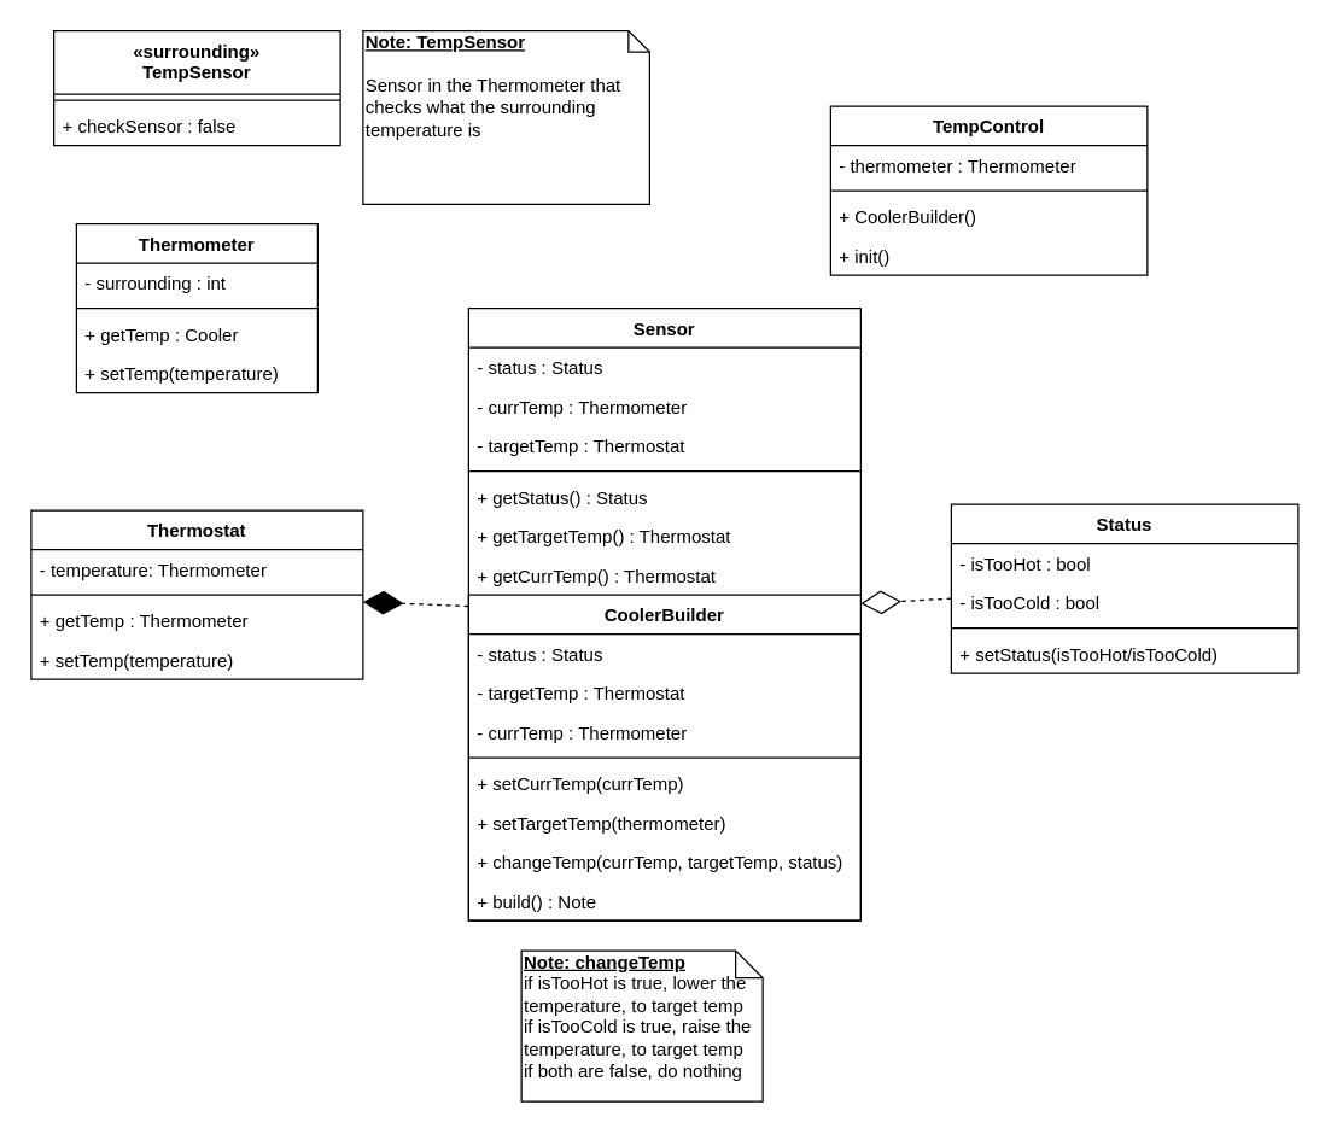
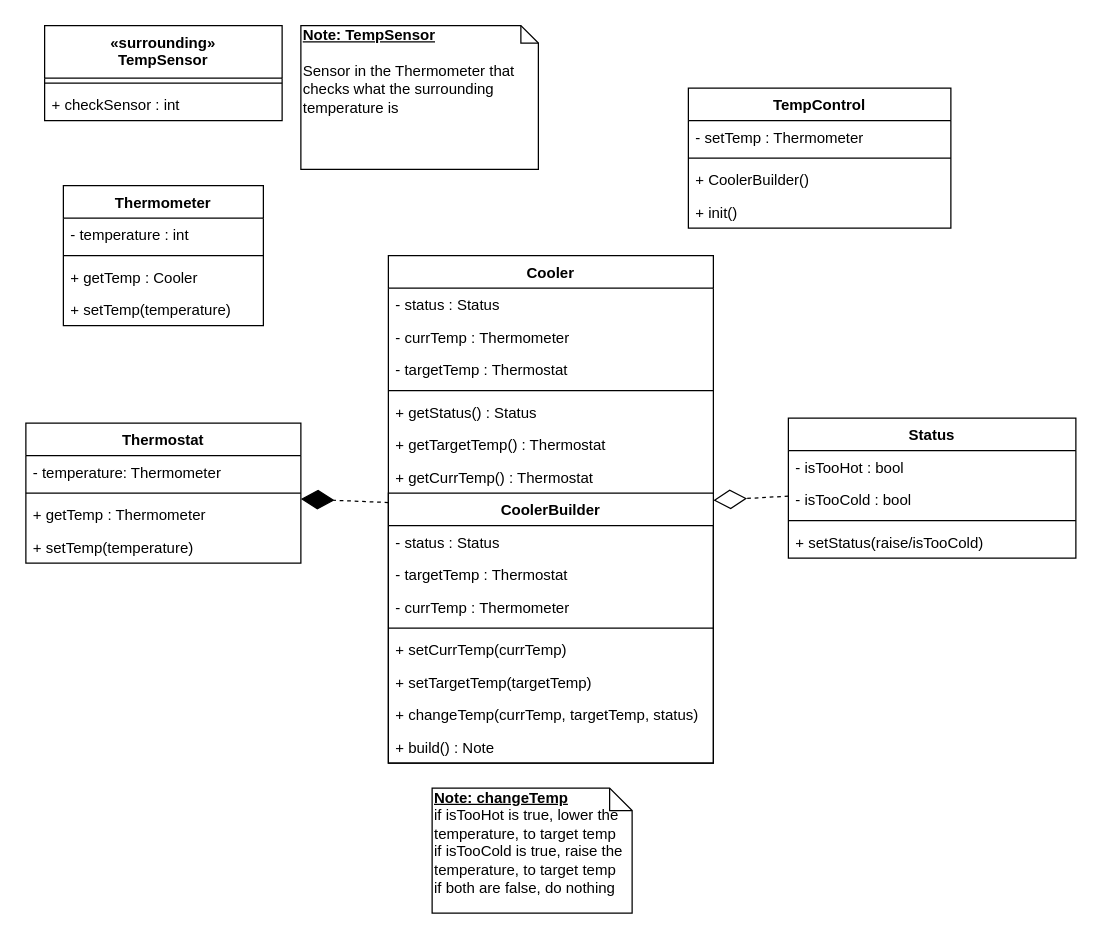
- <mxCell id="39" value="+ checkSensor : false" style="text;strokeColor=none;fillColor=none;align=left;verticalAlign=top;spacingLeft=4;spacingRight=4;overflow=hidden;rotatable=0;points=[[0,0.5],[1,0.5]];portConstraint=eastwest;" vertex="1" parent="37"><mxGeometry y="50" width="190" height="26" as="geometry" /></mxCell>
+ <mxCell id="39" value="+ checkSensor : int" style="text;strokeColor=none;fillColor=none;align=left;verticalAlign=top;spacingLeft=4;spacingRight=4;overflow=hidden;rotatable=0;points=[[0,0.5],[1,0.5]];portConstraint=eastwest;" vertex="1" parent="37"><mxGeometry y="50" width="190" height="26" as="geometry" /></mxCell>
- <mxCell id="42" value="- thermometer : Thermometer" style="text;strokeColor=none;fillColor=none;align=left;verticalAlign=top;spacingLeft=4;spacingRight=4;overflow=hidden;rotatable=0;points=[[0,0.5],[1,0.5]];portConstraint=eastwest;" vertex="1" parent="41"><mxGeometry y="26" width="210" height="26" as="geometry" /></mxCell>
+ <mxCell id="42" value="- setTemp : Thermometer" style="text;strokeColor=none;fillColor=none;align=left;verticalAlign=top;spacingLeft=4;spacingRight=4;overflow=hidden;rotatable=0;points=[[0,0.5],[1,0.5]];portConstraint=eastwest;" vertex="1" parent="41"><mxGeometry y="26" width="210" height="26" as="geometry" /></mxCell>
- <mxCell id="33" value="- surrounding : int" style="text;strokeColor=none;fillColor=none;align=left;verticalAlign=top;spacingLeft=4;spacingRight=4;overflow=hidden;rotatable=0;points=[[0,0.5],[1,0.5]];portConstraint=eastwest;" vertex="1" parent="32"><mxGeometry y="26" width="160" height="26" as="geometry" /></mxCell>
+ <mxCell id="33" value="- temperature : int" style="text;strokeColor=none;fillColor=none;align=left;verticalAlign=top;spacingLeft=4;spacingRight=4;overflow=hidden;rotatable=0;points=[[0,0.5],[1,0.5]];portConstraint=eastwest;" vertex="1" parent="32"><mxGeometry y="26" width="160" height="26" as="geometry" /></mxCell>
- <mxCell id="2" value="Sensor" style="swimlane;fontStyle=1;align=center;verticalAlign=top;childLayout=stackLayout;horizontal=1;startSize=26;horizontalStack=0;resizeParent=1;resizeParentMax=0;resizeLast=0;collapsible=1;marginBottom=0;" vertex="1" parent="1"><mxGeometry x="310" y="204" width="260" height="406" as="geometry" /></mxCell>
+ <mxCell id="2" value="Cooler" style="swimlane;fontStyle=1;align=center;verticalAlign=top;childLayout=stackLayout;horizontal=1;startSize=26;horizontalStack=0;resizeParent=1;resizeParentMax=0;resizeLast=0;collapsible=1;marginBottom=0;" vertex="1" parent="1"><mxGeometry x="310" y="204" width="260" height="406" as="geometry" /></mxCell>
- <mxCell id="23" value="+ setStatus(isTooHot/isTooCold)" style="text;strokeColor=none;fillColor=none;align=left;verticalAlign=top;spacingLeft=4;spacingRight=4;overflow=hidden;rotatable=0;points=[[0,0.5],[1,0.5]];portConstraint=eastwest;" vertex="1" parent="19"><mxGeometry y="86" width="230" height="26" as="geometry" /></mxCell>
+ <mxCell id="23" value="+ setStatus(raise/isTooCold)" style="text;strokeColor=none;fillColor=none;align=left;verticalAlign=top;spacingLeft=4;spacingRight=4;overflow=hidden;rotatable=0;points=[[0,0.5],[1,0.5]];portConstraint=eastwest;" vertex="1" parent="19"><mxGeometry y="86" width="230" height="26" as="geometry" /></mxCell>
- <mxCell id="16" value="+ setTargetTemp(thermometer)" style="text;strokeColor=none;fillColor=none;align=left;verticalAlign=top;spacingLeft=4;spacingRight=4;overflow=hidden;rotatable=0;points=[[0,0.5],[1,0.5]];portConstraint=eastwest;" vertex="1" parent="10"><mxGeometry y="138" width="260" height="26" as="geometry" /></mxCell>
+ <mxCell id="16" value="+ setTargetTemp(targetTemp)" style="text;strokeColor=none;fillColor=none;align=left;verticalAlign=top;spacingLeft=4;spacingRight=4;overflow=hidden;rotatable=0;points=[[0,0.5],[1,0.5]];portConstraint=eastwest;" vertex="1" parent="10"><mxGeometry y="138" width="260" height="26" as="geometry" /></mxCell>
